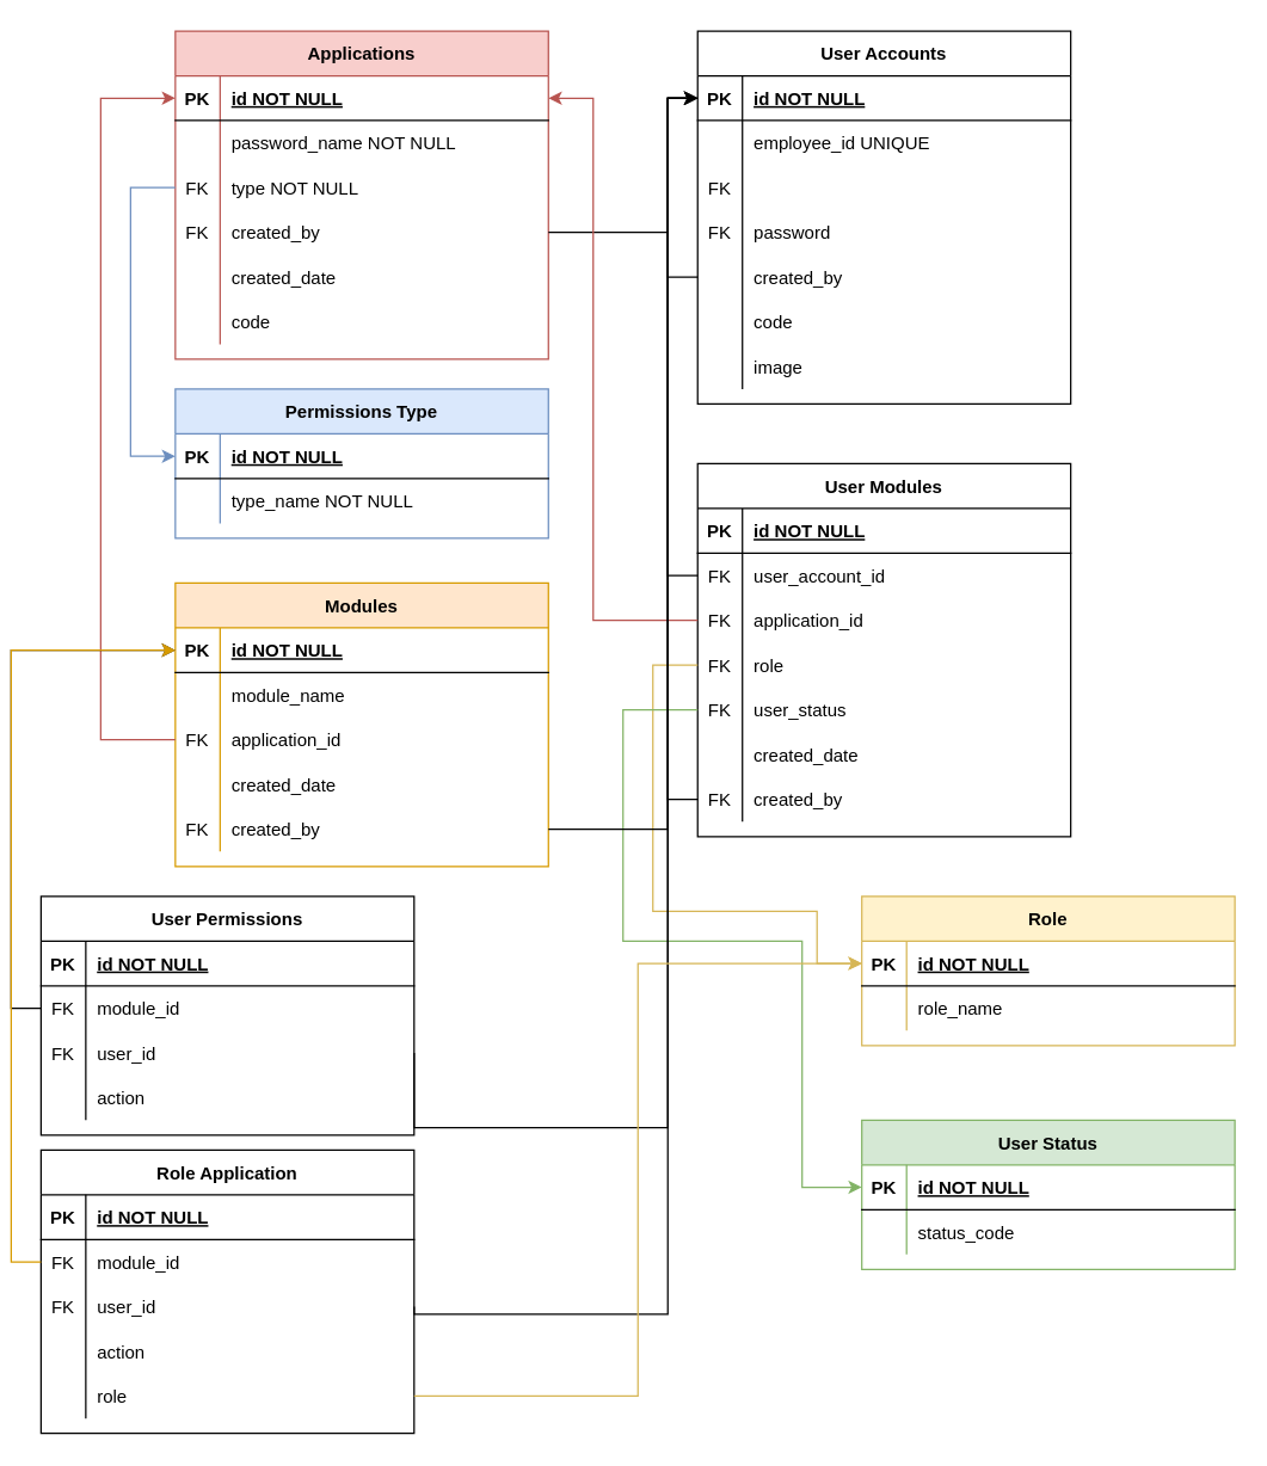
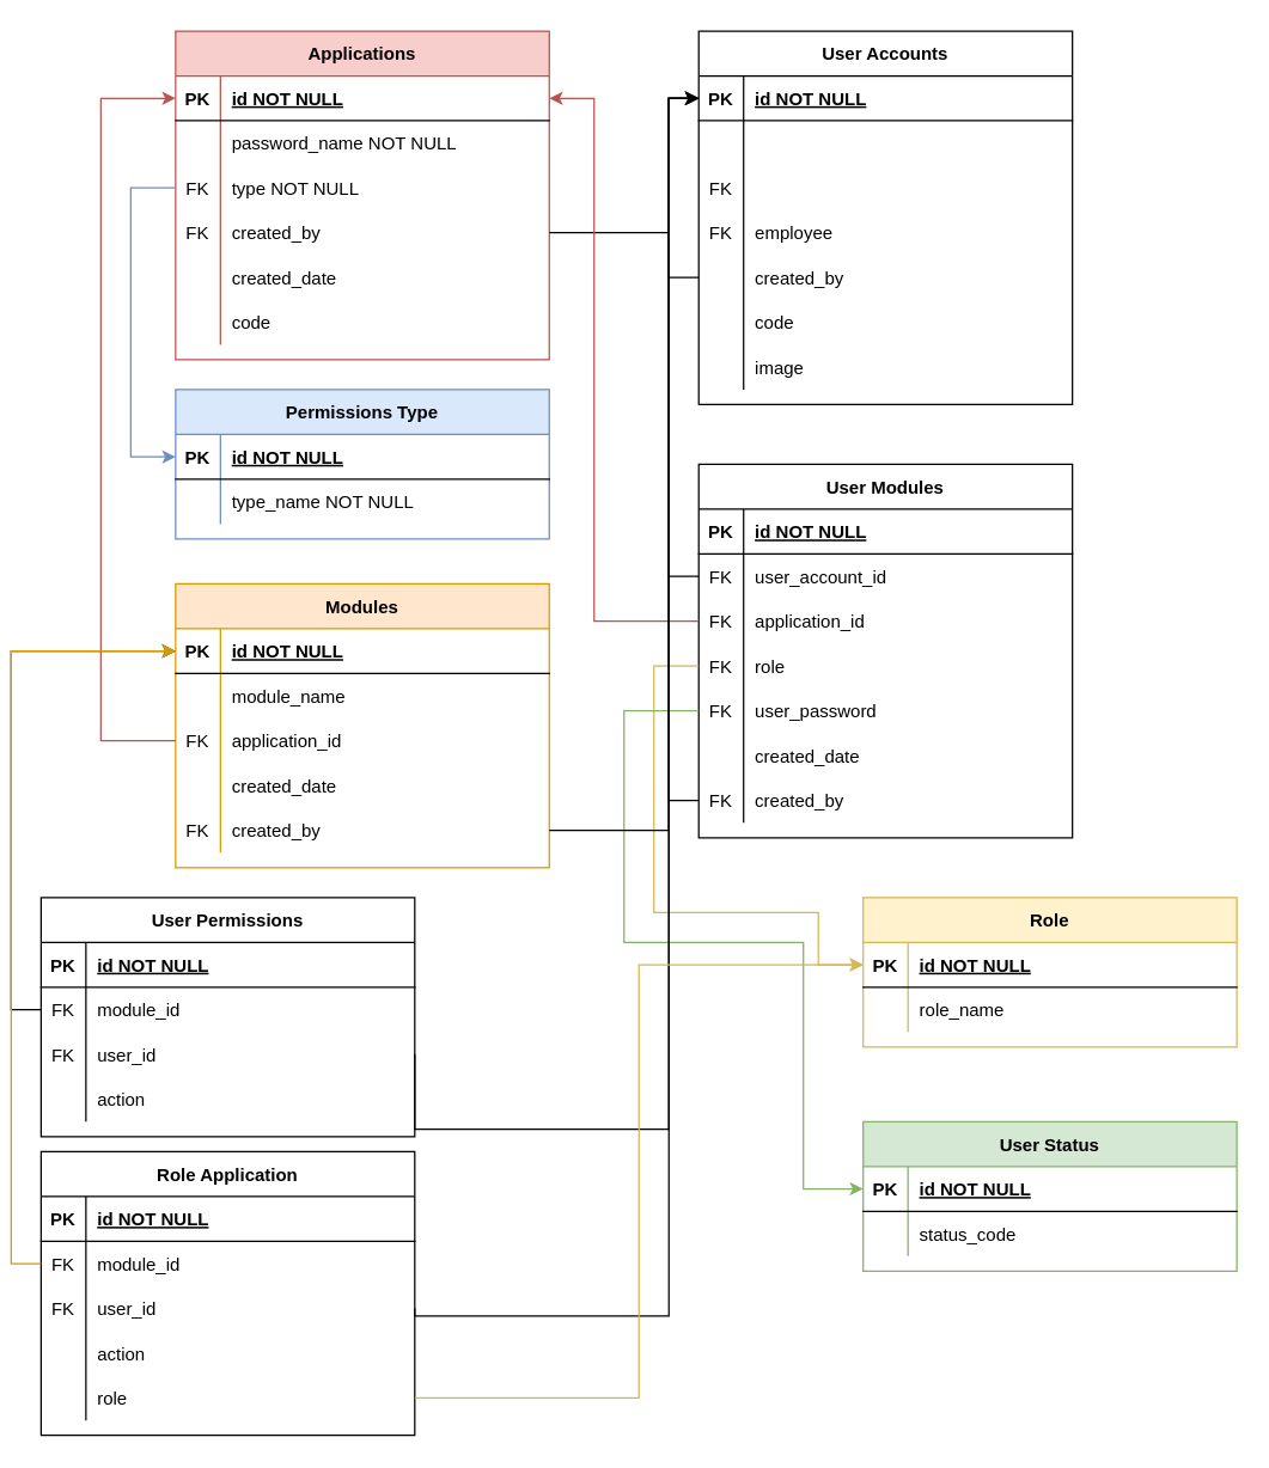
- <mxCell id="35" value="employee_id UNIQUE" style="shape=partialRectangle;overflow=hidden;connectable=0;fillColor=none;top=0;left=0;bottom=0;right=0;align=left;spacingLeft=6;" vertex="1" parent="33"><mxGeometry x="30" width="220" height="30" as="geometry"><mxRectangle width="220" height="30" as="alternateBounds" /></mxGeometry></mxCell>
- <mxCell id="40" value="password" style="shape=partialRectangle;overflow=hidden;connectable=0;fillColor=none;top=0;left=0;bottom=0;right=0;align=left;spacingLeft=6;" vertex="1" parent="38"><mxGeometry x="30" width="220" height="30" as="geometry"><mxRectangle width="220" height="30" as="alternateBounds" /></mxGeometry></mxCell>
+ <mxCell id="40" value="employee" style="shape=partialRectangle;overflow=hidden;connectable=0;fillColor=none;top=0;left=0;bottom=0;right=0;align=left;spacingLeft=6;" vertex="1" parent="38"><mxGeometry x="30" width="220" height="30" as="geometry"><mxRectangle width="220" height="30" as="alternateBounds" /></mxGeometry></mxCell>
- <mxCell id="67" value="user_status" style="shape=partialRectangle;overflow=hidden;connectable=0;fillColor=none;top=0;left=0;bottom=0;right=0;align=left;spacingLeft=6;" vertex="1" parent="65"><mxGeometry x="30" width="220" height="30" as="geometry"><mxRectangle width="220" height="30" as="alternateBounds" /></mxGeometry></mxCell>
+ <mxCell id="67" value="user_password" style="shape=partialRectangle;overflow=hidden;connectable=0;fillColor=none;top=0;left=0;bottom=0;right=0;align=left;spacingLeft=6;" vertex="1" parent="65"><mxGeometry x="30" width="220" height="30" as="geometry"><mxRectangle width="220" height="30" as="alternateBounds" /></mxGeometry></mxCell>
